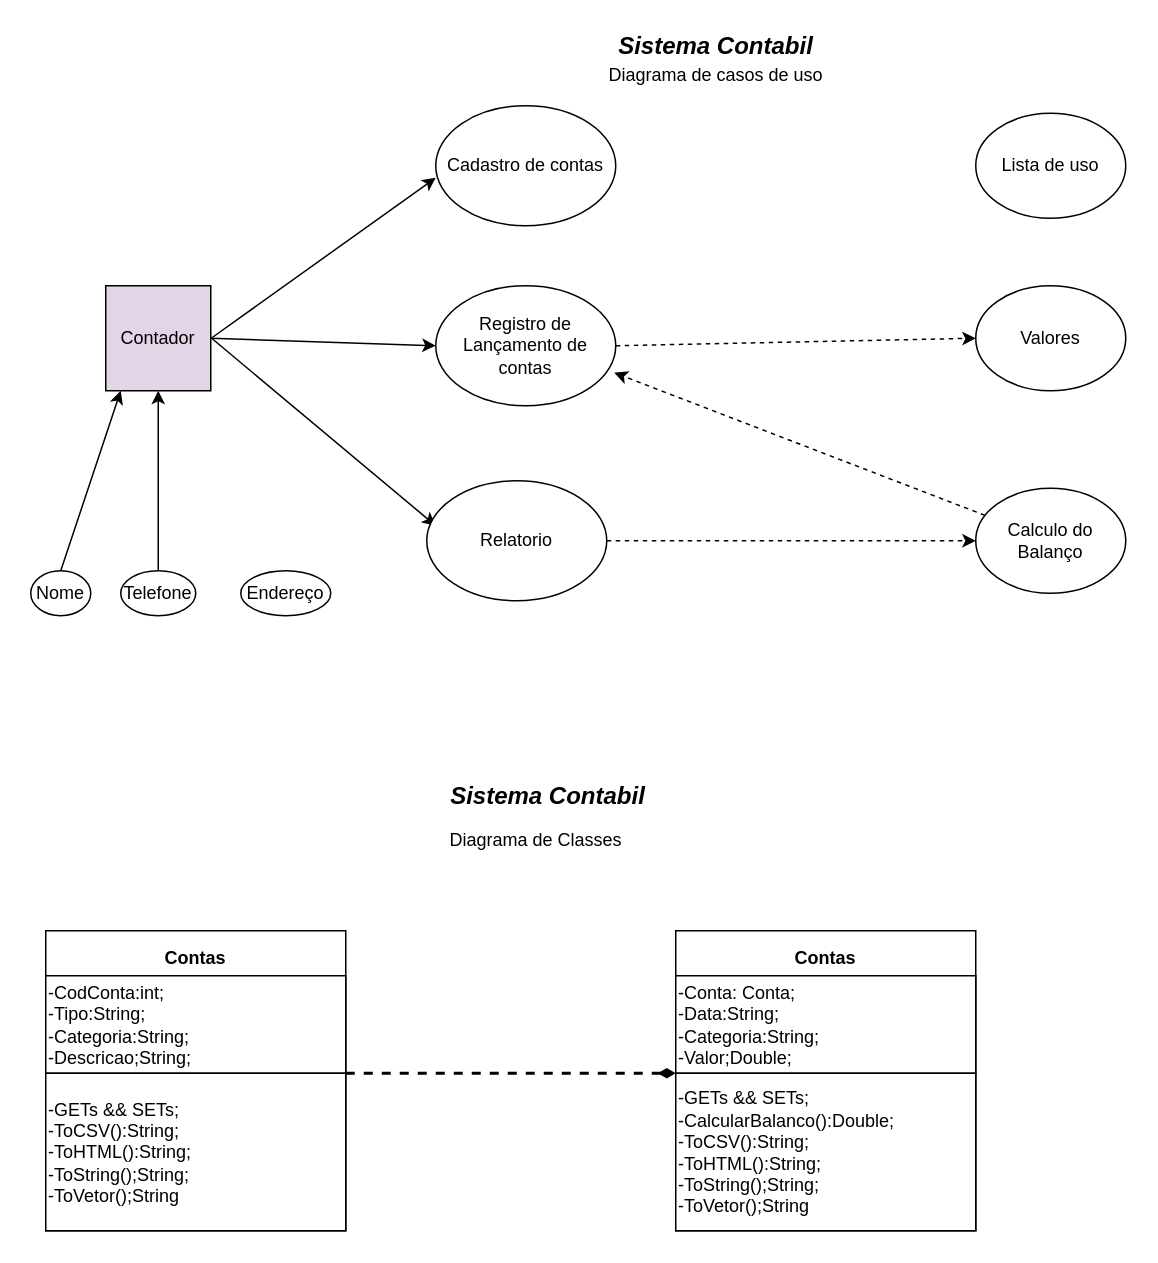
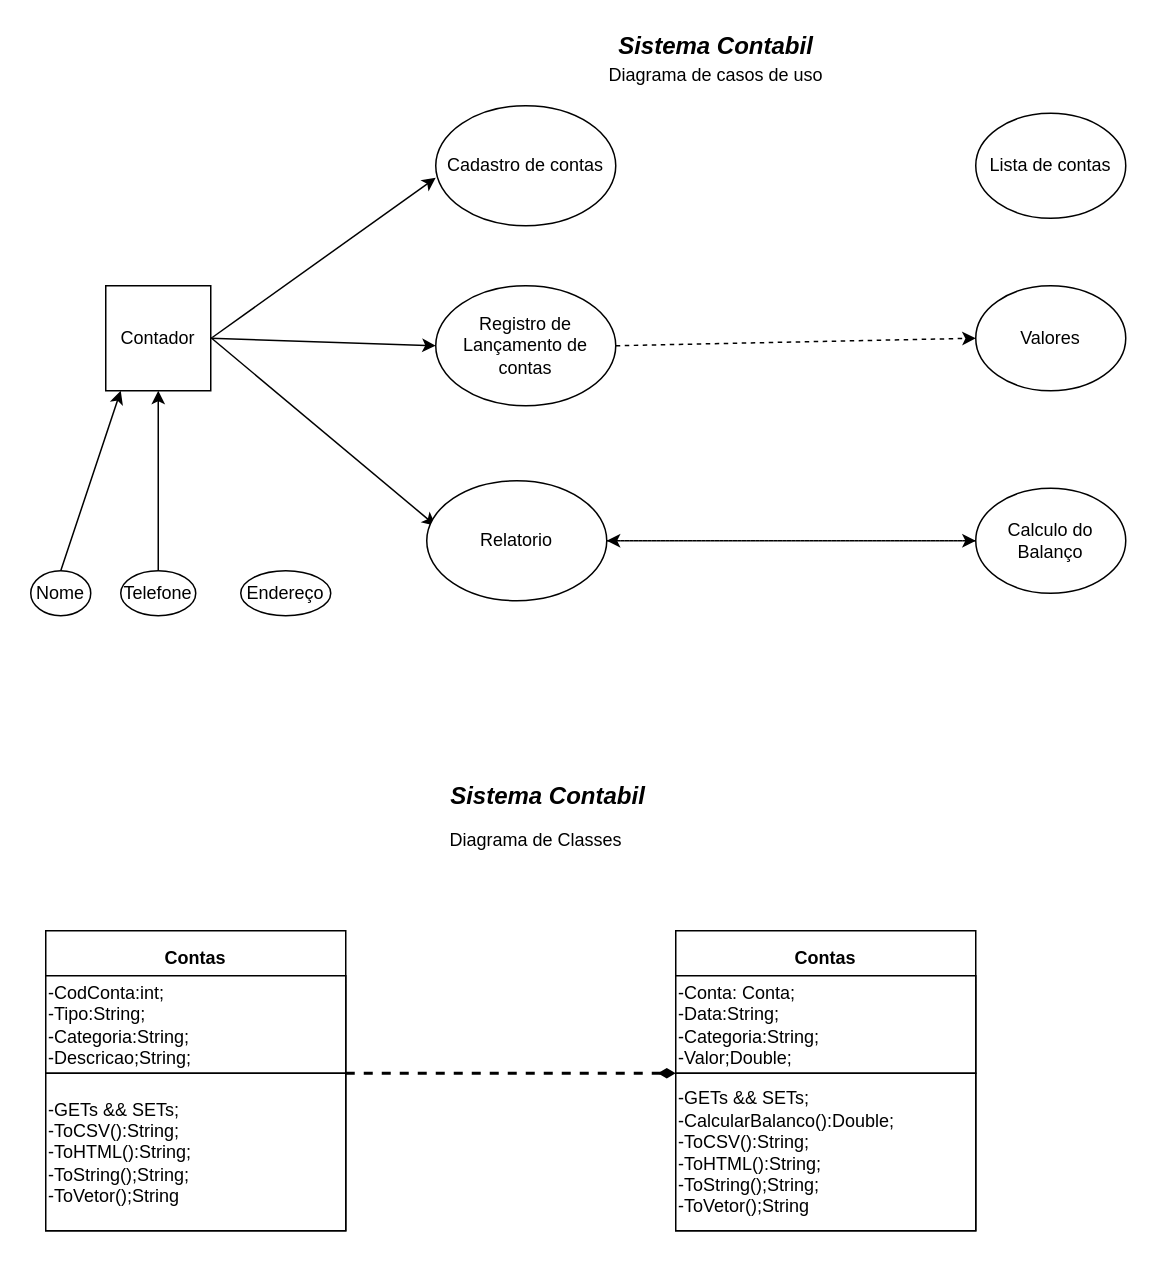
- <mxCell id="15" value="Lista de uso" style="ellipse;whiteSpace=wrap;html=1;" parent="1" vertex="1"><mxGeometry x="650" y="75" width="100" height="70" as="geometry" /></mxCell>
+ <mxCell id="15" value="Lista de contas" style="ellipse;whiteSpace=wrap;html=1;" parent="1" vertex="1"><mxGeometry x="650" y="75" width="100" height="70" as="geometry" /></mxCell>
- <mxCell id="3" value="Contador" style="whiteSpace=wrap;html=1;aspect=fixed;fillColor=#e1d5e7;" parent="1" vertex="1"><mxGeometry x="70" y="190" width="70" height="70" as="geometry" /></mxCell>
+ <mxCell id="3" value="Contador" style="whiteSpace=wrap;html=1;aspect=fixed;" parent="1" vertex="1"><mxGeometry x="70" y="190" width="70" height="70" as="geometry" /></mxCell>
- <mxCell id="20" value="" style="endArrow=classic;html=1;entryX=0.992;entryY=0.725;entryDx=0;entryDy=0;dashed=1;entryPerimeter=0;" parent="1" source="17" target="12" edge="1"><mxGeometry width="50" height="50" relative="1" as="geometry"><mxPoint x="437.96" y="325" as="sourcePoint" /><mxPoint x="680" y="225" as="targetPoint" /></mxGeometry></mxCell>
+ <mxCell id="20" value="" style="endArrow=classic;html=1;dashed=1;" parent="1" source="17" target="14" edge="1"><mxGeometry width="50" height="50" relative="1" as="geometry"><mxPoint x="437.96" y="325" as="sourcePoint" /><mxPoint x="680" y="225" as="targetPoint" /></mxGeometry></mxCell>
